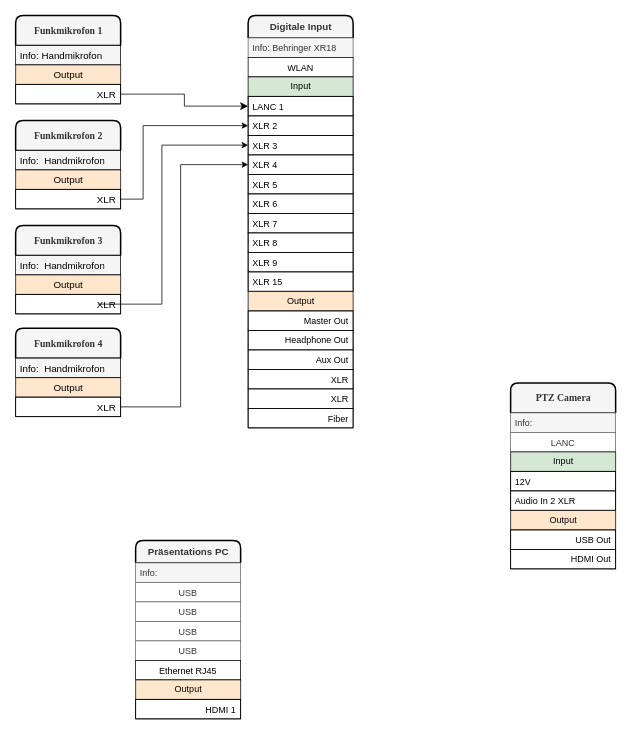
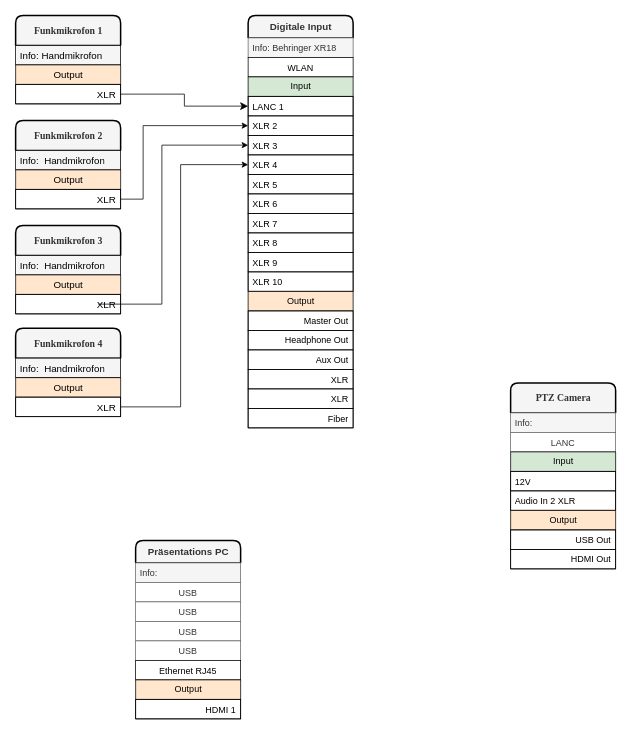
- <mxCell id="49" value="XLR 15" style="text;strokeColor=default;fillColor=none;align=left;verticalAlign=top;spacingLeft=4;spacingRight=4;overflow=hidden;rotatable=0;points=[[0,0.5],[1,0.5]];portConstraint=eastwest;whiteSpace=wrap;html=1;" vertex="1" parent="39"><mxGeometry y="260" width="140" height="26" as="geometry" /></mxCell>
+ <mxCell id="49" value="XLR 10" style="text;strokeColor=default;fillColor=none;align=left;verticalAlign=top;spacingLeft=4;spacingRight=4;overflow=hidden;rotatable=0;points=[[0,0.5],[1,0.5]];portConstraint=eastwest;whiteSpace=wrap;html=1;" vertex="1" parent="39"><mxGeometry y="260" width="140" height="26" as="geometry" /></mxCell>
